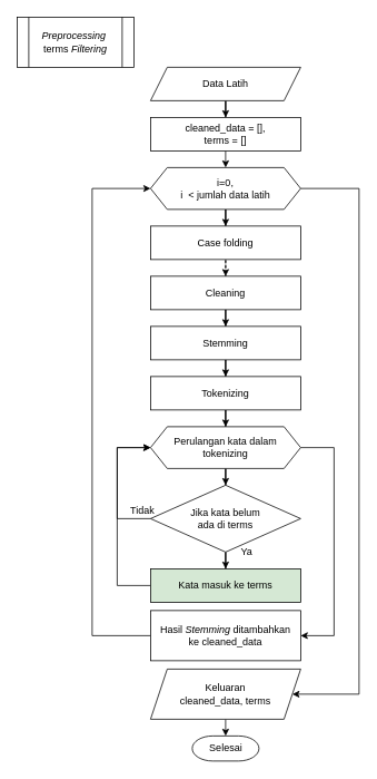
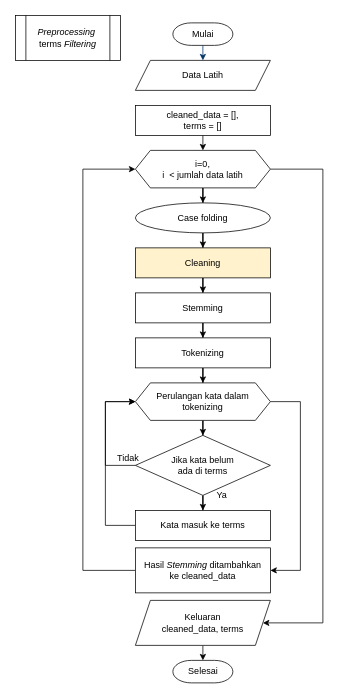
+ <mxCell id="2" value="Mulai" style="shape=mxgraph.flowchart.terminator;strokeWidth=1;gradientColor=none;gradientDirection=north;fontStyle=0;html=1;" parent="1" vertex="1"><mxGeometry x="230" y="30" width="80" height="30" as="geometry" /></mxCell>
+ <mxCell id="3" style="fontStyle=1;strokeColor=#003366;strokeWidth=1;html=1;entryX=0.5;entryY=0;entryDx=0;entryDy=0;" parent="1" source="2" target="5" edge="1"><mxGeometry relative="1" as="geometry"><mxPoint x="270" y="80" as="targetPoint" /></mxGeometry></mxCell>
- <mxCell id="4" value="" style="edgeStyle=orthogonalEdgeStyle;rounded=0;orthogonalLoop=1;jettySize=auto;html=1;" parent="1" source="5" target="11" edge="1"><mxGeometry relative="1" as="geometry" /></mxCell>
- <mxCell id="28" value="Case folding" style="rounded=0;whiteSpace=wrap;html=1;" vertex="1" parent="1"><mxGeometry x="180" y="270" width="180" height="40" as="geometry" /></mxCell>
+ <mxCell id="28" value="Case folding" style="ellipse;whiteSpace=wrap;html=1;" vertex="1" parent="1"><mxGeometry x="180" y="270" width="180" height="40" as="geometry" /></mxCell>
- <mxCell id="27" style="edgeStyle=orthogonalEdgeStyle;rounded=0;orthogonalLoop=1;jettySize=auto;html=1;entryX=0.5;entryY=0;entryDx=0;entryDy=0;dashed=1;" edge="1" parent="1" source="28" target="30"><mxGeometry relative="1" as="geometry" /></mxCell>
+ <mxCell id="27" style="edgeStyle=orthogonalEdgeStyle;rounded=0;orthogonalLoop=1;jettySize=auto;html=1;entryX=0.5;entryY=0;entryDx=0;entryDy=0;" edge="1" parent="1" source="28" target="30"><mxGeometry relative="1" as="geometry" /></mxCell>
- <mxCell id="30" value="Cleaning" style="whiteSpace=wrap;html=1;rounded=0;" vertex="1" parent="1"><mxGeometry x="180" y="330" width="180" height="40" as="geometry" /></mxCell>
+ <mxCell id="30" value="Cleaning" style="whiteSpace=wrap;html=1;rounded=0;fillColor=#fff2cc;" vertex="1" parent="1"><mxGeometry x="180" y="330" width="180" height="40" as="geometry" /></mxCell>
- <mxCell id="21" value="Kata masuk ke terms" style="whiteSpace=wrap;html=1;fillColor=#d5e8d4;" parent="1" vertex="1"><mxGeometry x="180" y="680" width="180" height="40" as="geometry" /></mxCell>
+ <mxCell id="21" value="Kata masuk ke terms" style="whiteSpace=wrap;html=1;" parent="1" vertex="1"><mxGeometry x="180" y="680" width="180" height="40" as="geometry" /></mxCell>
